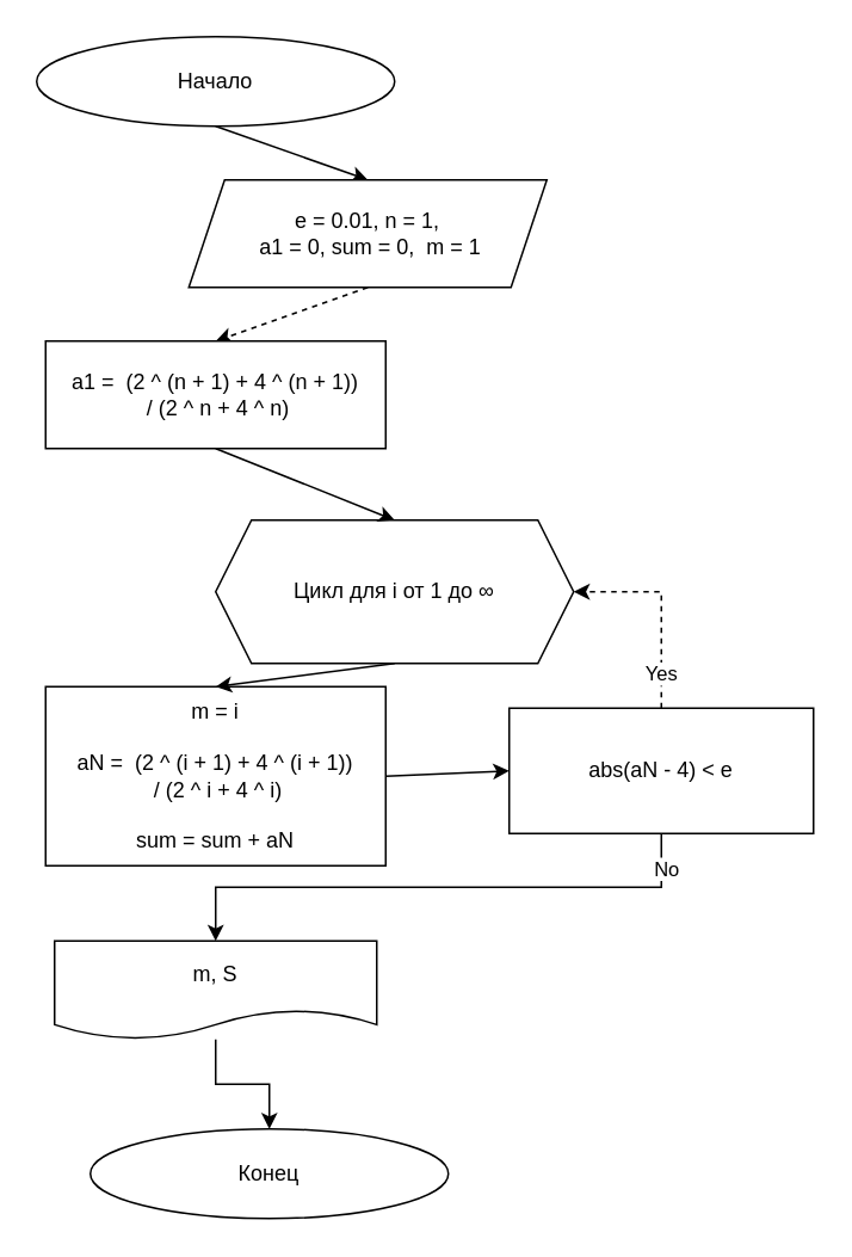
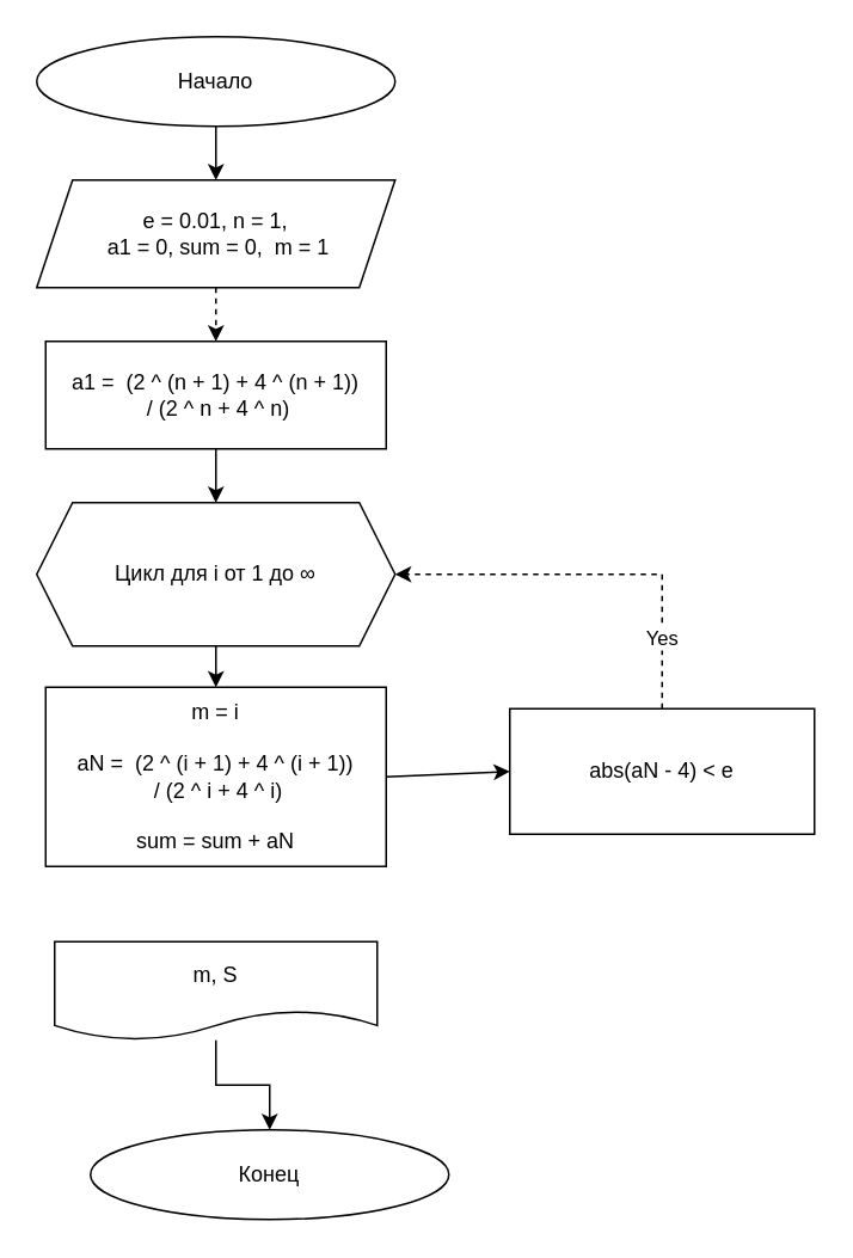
- <mxCell id="3" value="&lt;span&gt;e = 0.01, n = 1,&lt;br&gt;&lt;/span&gt;&lt;span&gt;&amp;nbsp;a1 = 0, sum = 0, &amp;nbsp;m = 1&lt;/span&gt;" style="shape=parallelogram;perimeter=parallelogramPerimeter;whiteSpace=wrap;html=1;fixedSize=1;" vertex="1" parent="1"><mxGeometry x="105" y="100" width="200" height="60" as="geometry" /></mxCell>
+ <mxCell id="3" value="&lt;span&gt;e = 0.01, n = 1,&lt;br&gt;&lt;/span&gt;&lt;span&gt;&amp;nbsp;a1 = 0, sum = 0, &amp;nbsp;m = 1&lt;/span&gt;" style="shape=parallelogram;perimeter=parallelogramPerimeter;whiteSpace=wrap;html=1;fixedSize=1;" vertex="1" parent="1"><mxGeometry x="20" y="100" width="200" height="60" as="geometry" /></mxCell>
- <mxCell id="4" value="Цикл для i от 1 до&amp;nbsp;∞" style="shape=hexagon;perimeter=hexagonPerimeter2;whiteSpace=wrap;html=1;fixedSize=1;" vertex="1" parent="1"><mxGeometry x="120" y="290" width="200" height="80" as="geometry" /></mxCell>
+ <mxCell id="4" value="Цикл для i от 1 до&amp;nbsp;∞" style="shape=hexagon;perimeter=hexagonPerimeter2;whiteSpace=wrap;html=1;fixedSize=1;" vertex="1" parent="1"><mxGeometry x="20" y="280" width="200" height="80" as="geometry" /></mxCell>
- <mxCell id="12" style="edgeStyle=orthogonalEdgeStyle;rounded=0;orthogonalLoop=1;jettySize=auto;html=1;exitX=0.5;exitY=1;exitDx=0;exitDy=0;entryX=0.5;entryY=0;entryDx=0;entryDy=0;" edge="1" parent="1" source="14" target="17"><mxGeometry relative="1" as="geometry" /></mxCell>
- <mxCell id="13" value="No" style="edgeLabel;html=1;align=center;verticalAlign=middle;resizable=0;points=[];" vertex="1" connectable="0" parent="12"><mxGeometry x="-0.877" y="2" relative="1" as="geometry"><mxPoint as="offset" /></mxGeometry></mxCell>
